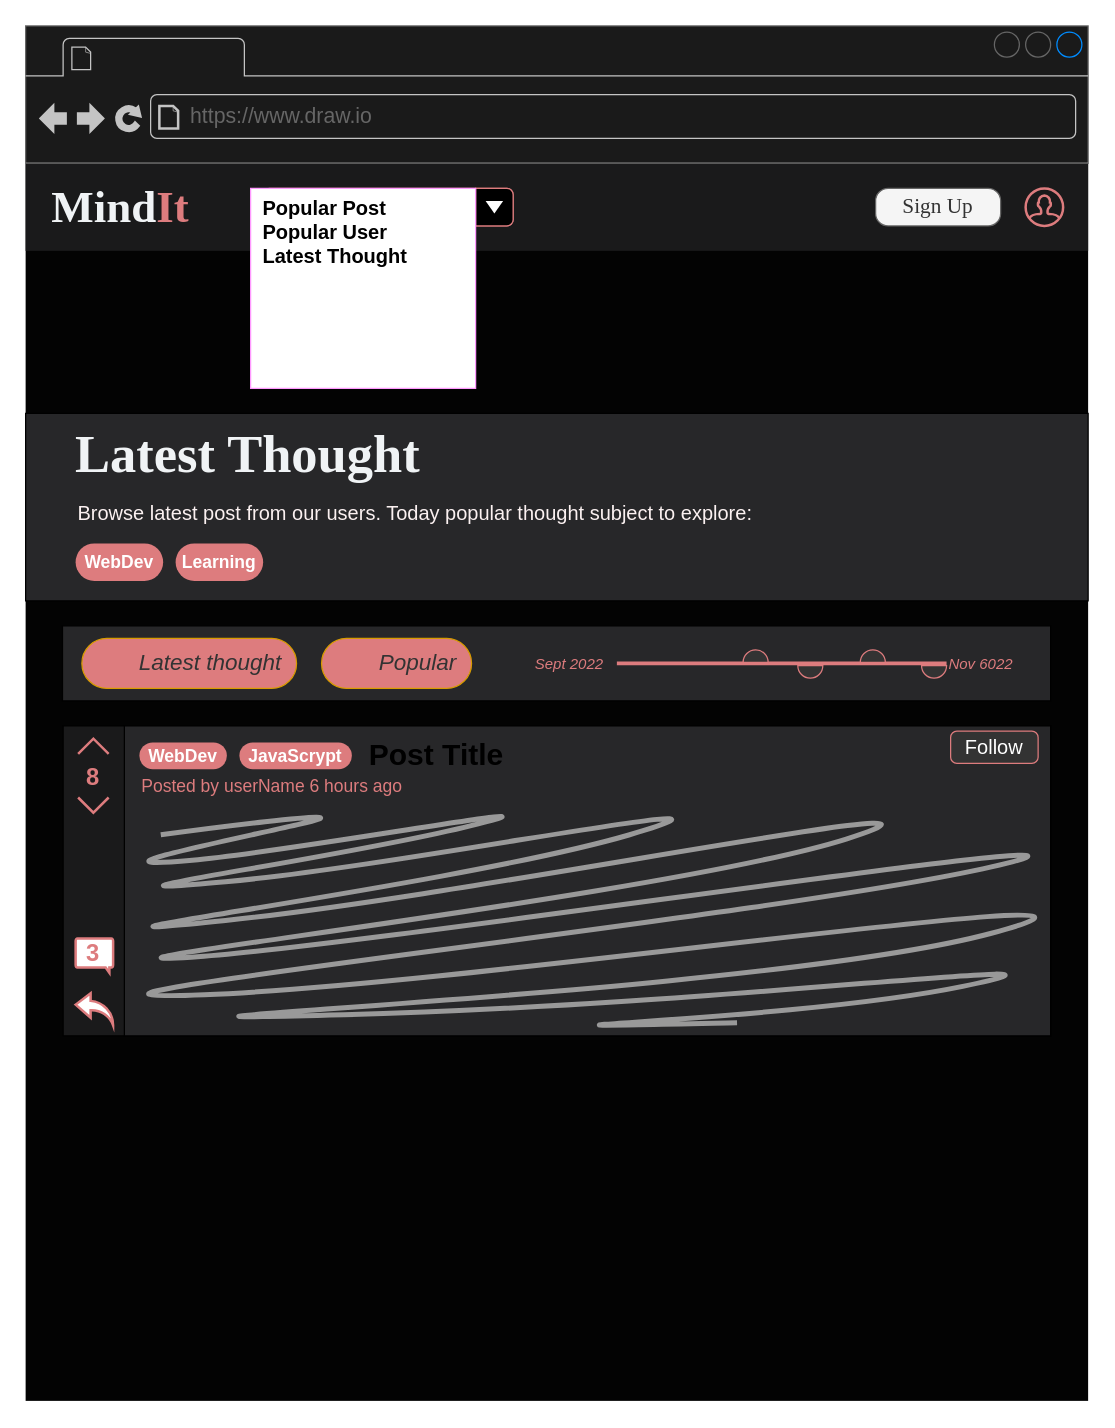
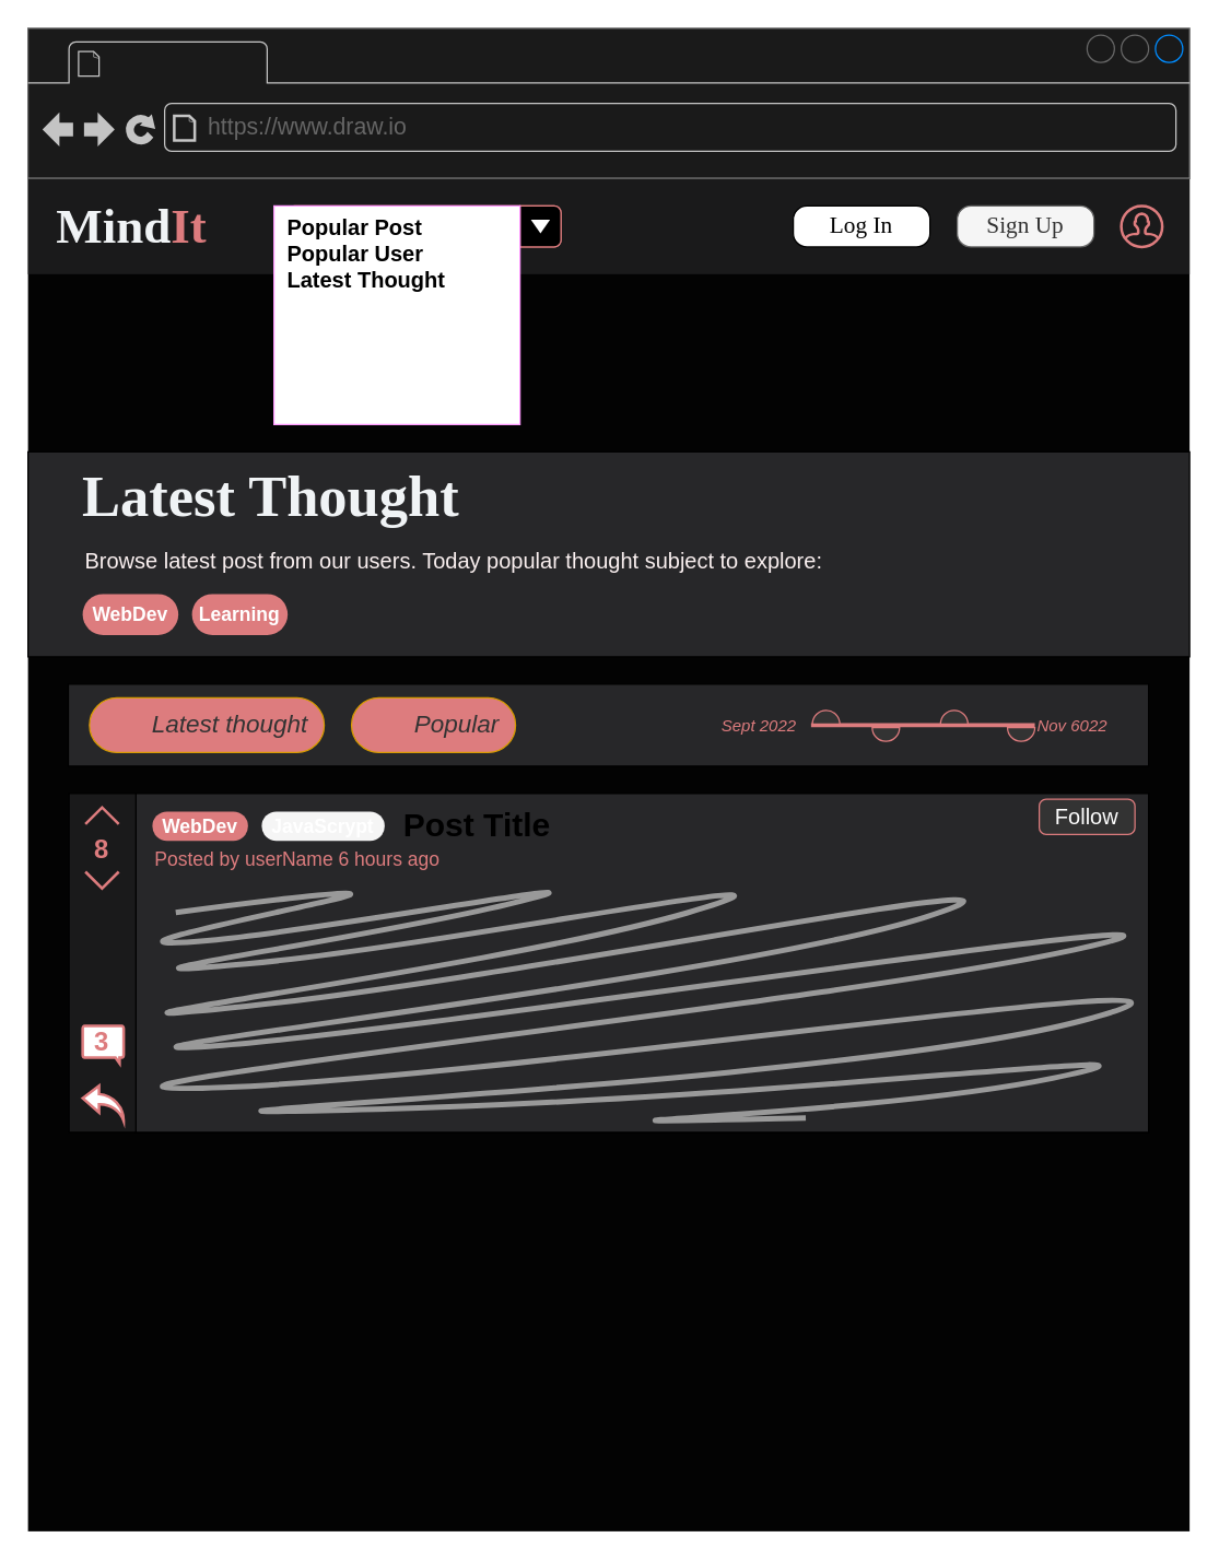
+ <mxCell id="9" value="&lt;span style=&quot;font-weight: normal;&quot;&gt;Log In&lt;/span&gt;" style="strokeWidth=1;shadow=0;dashed=0;align=center;html=1;shape=mxgraph.mockup.buttons.button;mainText=;buttonStyle=round;fontSize=17;fontStyle=1;whiteSpace=wrap;labelBackgroundColor=none;fontFamily=Verdana;" parent="5" vertex="1"><mxGeometry x="560" y="20" width="100" height="30" as="geometry" /></mxCell>
- <mxCell id="44" value="Sept 2022" style="text;strokeColor=none;fillColor=none;align=left;verticalAlign=middle;rounded=0;labelBackgroundColor=none;labelBorderColor=none;fontSize=12;fontColor=#DD7C7E;fontStyle=2" parent="38" vertex="1"><mxGeometry x="376.25" y="17.17" width="67.25" height="25.66" as="geometry" /></mxCell>
+ <mxCell id="44" value="Sept 2022" style="text;strokeColor=none;fillColor=none;align=left;verticalAlign=middle;rounded=0;labelBackgroundColor=none;labelBorderColor=none;fontSize=12;fontColor=#DD7C7E;fontStyle=2" parent="38" vertex="1"><mxGeometry x="476.25" y="17.17" width="67.25" height="25.66" as="geometry" /></mxCell>
- <mxCell id="29" value="JavaScrypt" style="rounded=1;whiteSpace=wrap;html=1;arcSize=50;strokeColor=none;strokeWidth=1;fillColor=#DD7C7E;fontColor=#FFFFFF;whiteSpace=wrap;align=center;verticalAlign=middle;spacingLeft=0;fontStyle=1;fontSize=14;spacing=10;" parent="15" vertex="1"><mxGeometry x="141" y="13.21" width="90" height="21.52" as="geometry" /></mxCell>
+ <mxCell id="29" value="JavaScrypt" style="rounded=1;whiteSpace=wrap;html=1;arcSize=50;strokeColor=none;strokeWidth=1;fillColor=#f5f5f5;fontColor=#FFFFFF;whiteSpace=wrap;align=center;verticalAlign=middle;spacingLeft=0;fontStyle=1;fontSize=14;spacing=10;" parent="15" vertex="1"><mxGeometry x="141" y="13.21" width="90" height="21.52" as="geometry" /></mxCell>
